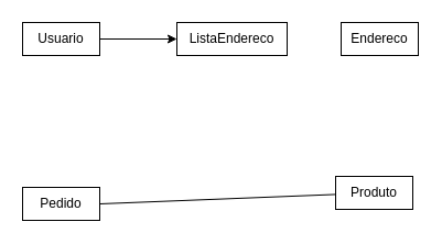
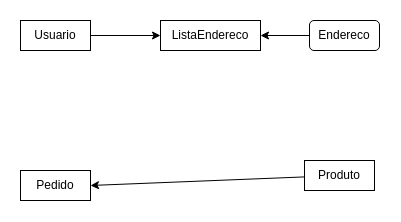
+ <mxCell id="4" style="edgeStyle=none;html=1;entryX=1;entryY=0.5;entryDx=0;entryDy=0;" parent="1" source="5" target="6" edge="1"><mxGeometry relative="1" as="geometry" /></mxCell>
- <mxCell id="5" value="Endereco" style="rounded=0;whiteSpace=wrap;html=1;" parent="1" vertex="1"><mxGeometry x="309" y="20" width="70" height="30" as="geometry" /></mxCell>
+ <mxCell id="5" value="Endereco" style="whiteSpace=wrap;html=1;rounded=1;" parent="1" vertex="1"><mxGeometry x="309" y="20" width="70" height="30" as="geometry" /></mxCell>
- <mxCell id="7" style="edgeStyle=none;html=1;entryX=1;entryY=0.5;entryDx=0;entryDy=0;endArrow=none;" edge="1" parent="1" source="8" target="9"><mxGeometry relative="1" as="geometry" /></mxCell>
+ <mxCell id="7" style="edgeStyle=none;html=1;entryX=1;entryY=0.5;entryDx=0;entryDy=0;" edge="1" parent="1" source="8" target="9"><mxGeometry relative="1" as="geometry" /></mxCell>
